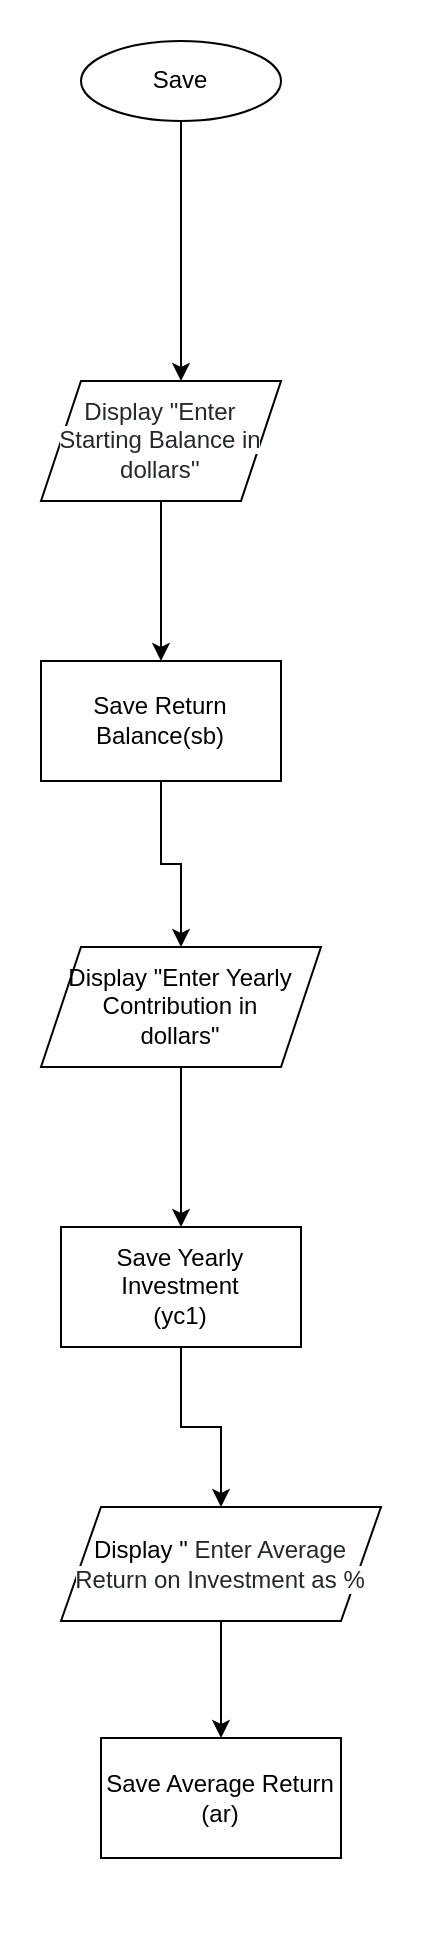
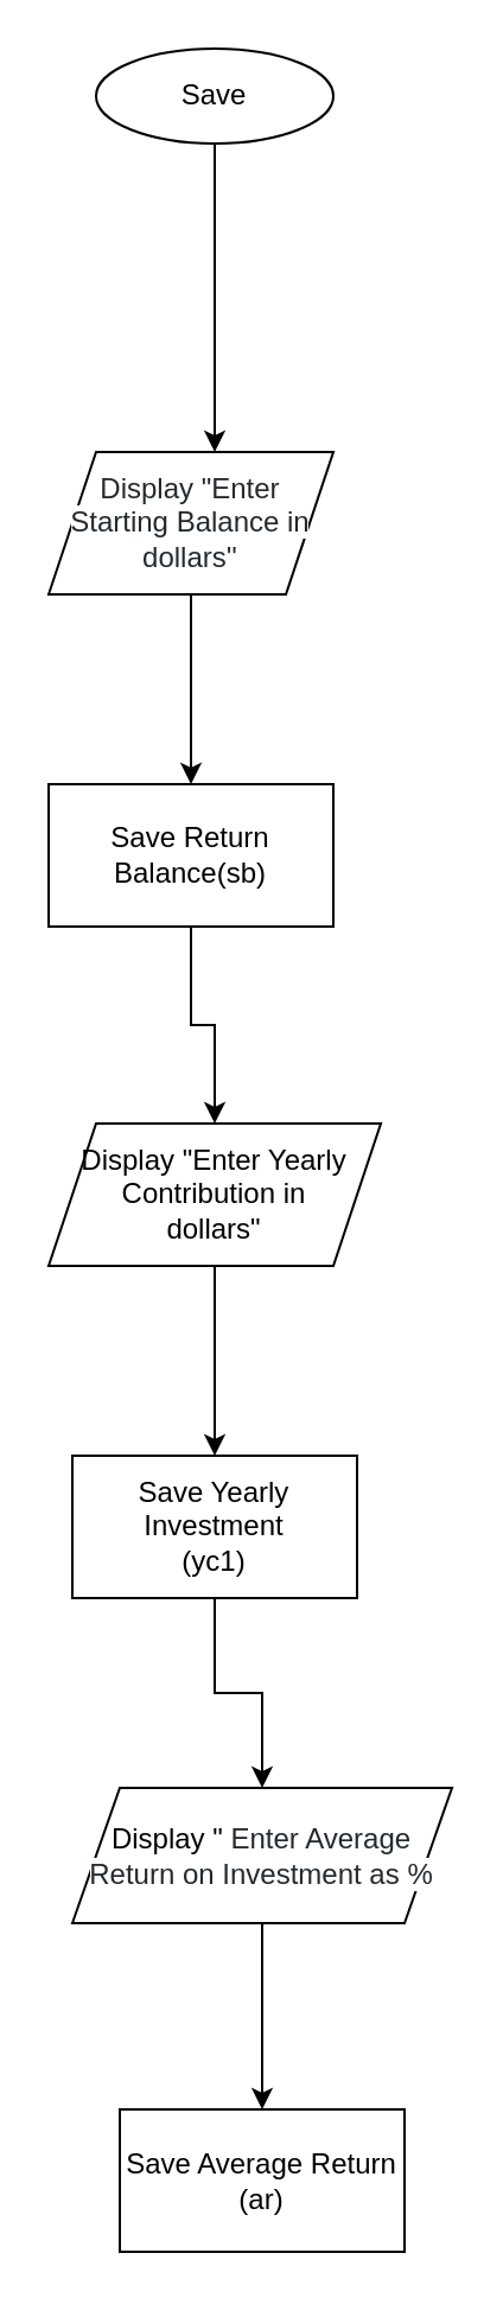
- <mxCell id="14" value="Save Average Return&lt;br&gt;(ar)" style="whiteSpace=wrap;html=1;" vertex="1" parent="1"><mxGeometry x="50" y="868.5" width="120" height="60" as="geometry" /></mxCell>
+ <mxCell id="14" value="Save Average Return&lt;br&gt;(ar)" style="whiteSpace=wrap;html=1;" vertex="1" parent="1"><mxGeometry x="50" y="888.5" width="120" height="60" as="geometry" /></mxCell>
